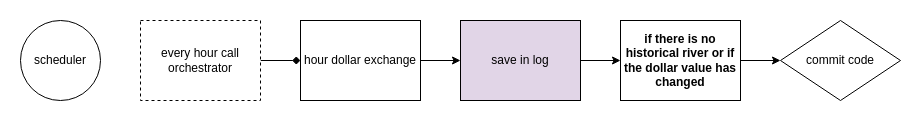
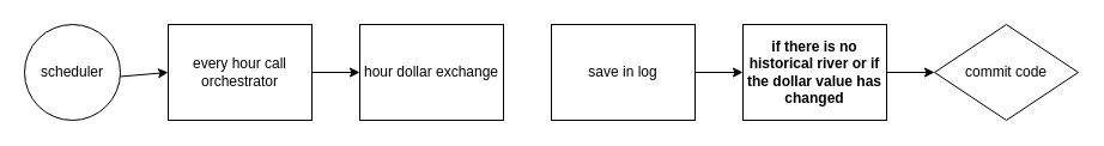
- <mxCell id="7" value="every hour call orchestrator" style="rounded=0;whiteSpace=wrap;html=1;dashed=1;" vertex="1" parent="1"><mxGeometry x="140" y="20" width="120" height="80" as="geometry" /></mxCell>
+ <mxCell id="7" value="every hour call orchestrator" style="rounded=0;whiteSpace=wrap;html=1;" vertex="1" parent="1"><mxGeometry x="140" y="20" width="120" height="80" as="geometry" /></mxCell>
- <mxCell id="6" value="" style="edgeStyle=none;html=1;endArrow=diamond;" edge="1" parent="1" source="7" target="5"><mxGeometry relative="1" as="geometry" /></mxCell>
+ <mxCell id="6" value="" style="edgeStyle=none;html=1;" edge="1" parent="1" source="7" target="5"><mxGeometry relative="1" as="geometry" /></mxCell>
- <mxCell id="4" value="" style="edgeStyle=none;html=1;" edge="1" parent="1" source="5" target="9"><mxGeometry relative="1" as="geometry" /></mxCell>
- <mxCell id="9" value="save in log" style="rounded=0;whiteSpace=wrap;html=1;fillColor=#e1d5e7;" vertex="1" parent="1"><mxGeometry x="460" y="20" width="120" height="80" as="geometry" /></mxCell>
+ <mxCell id="9" value="save in log" style="rounded=0;whiteSpace=wrap;html=1;" vertex="1" parent="1"><mxGeometry x="460" y="20" width="120" height="80" as="geometry" /></mxCell>
+ <mxCell id="2" value="" style="edgeStyle=none;html=1;" edge="1" parent="1" source="3" target="7"><mxGeometry relative="1" as="geometry" /></mxCell>
